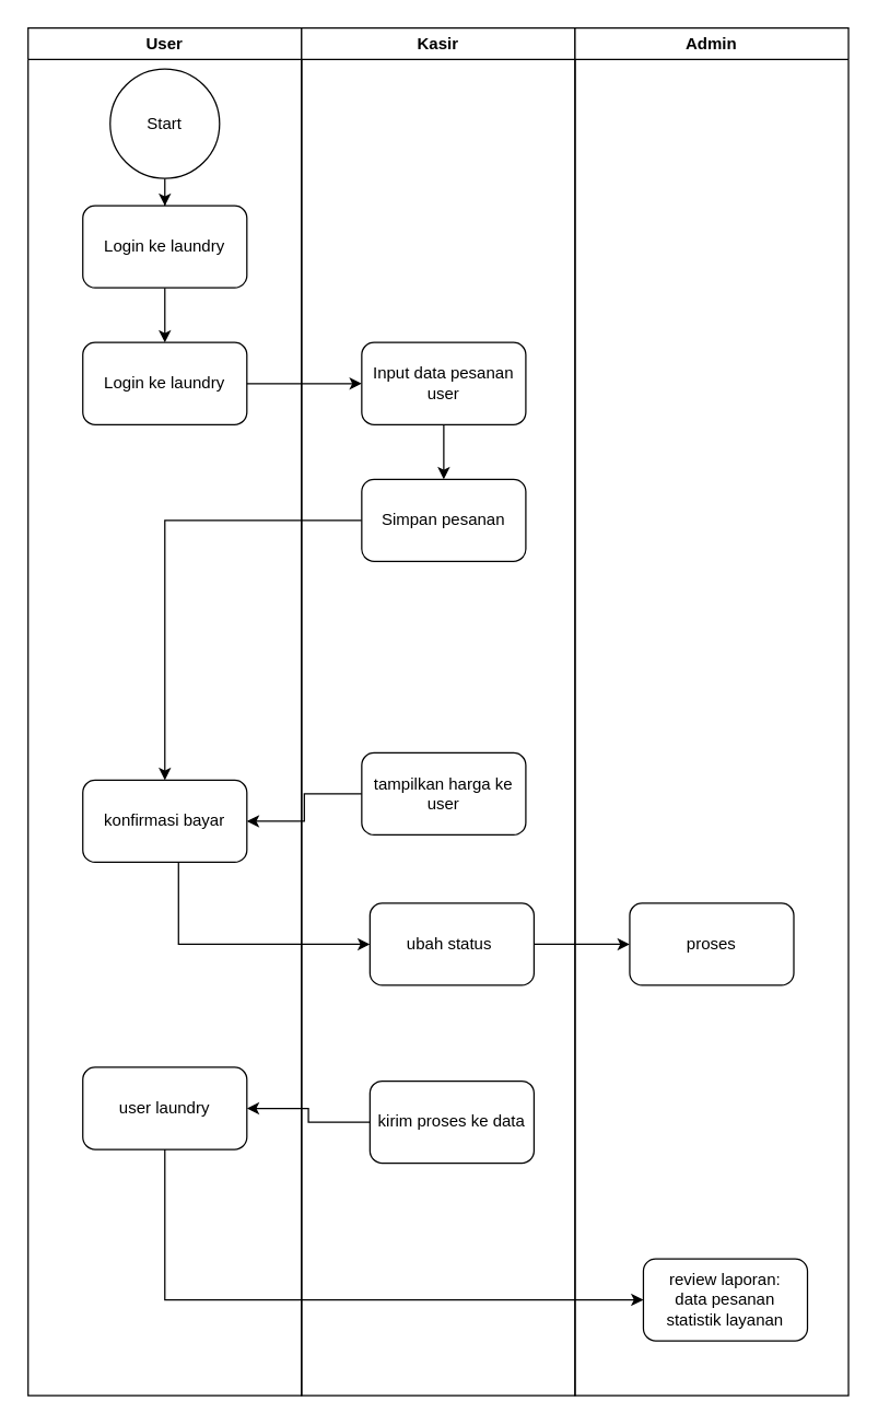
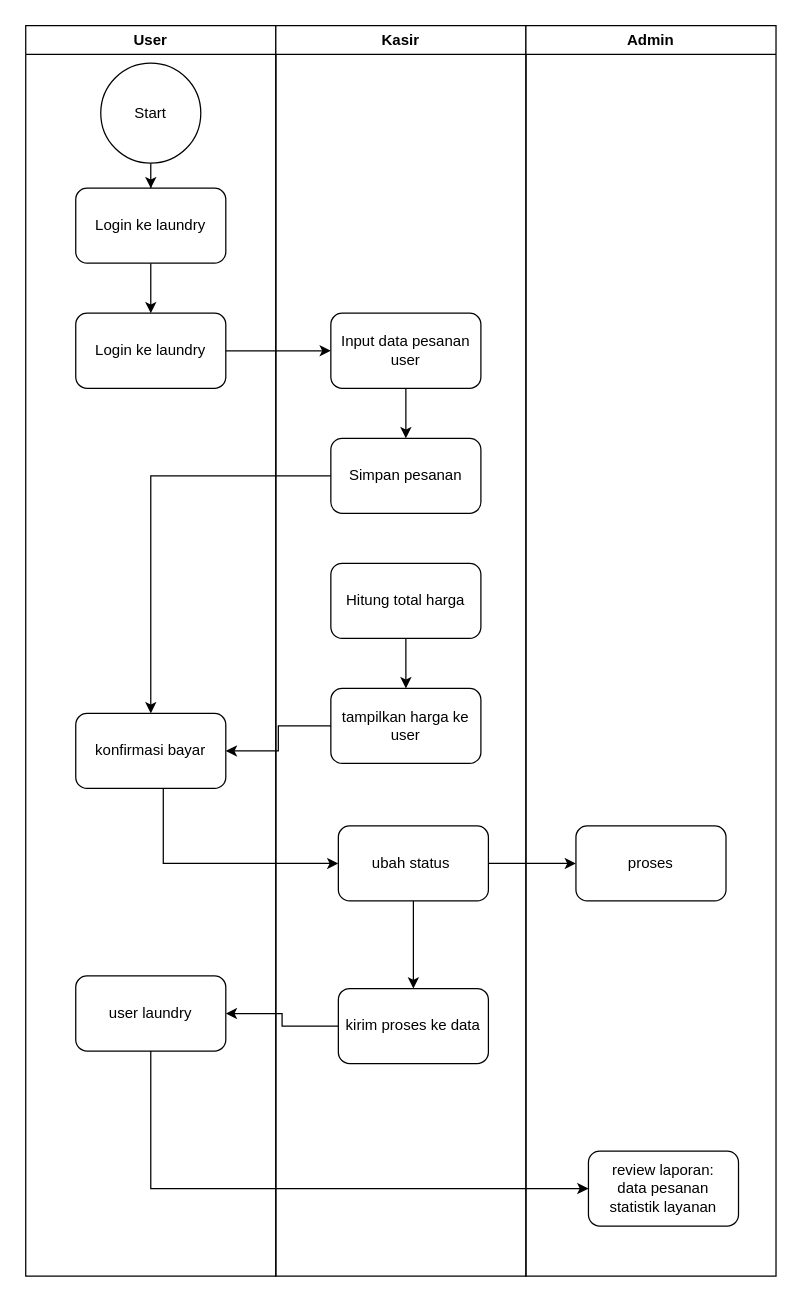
+ <mxCell id="16" value="Hitung total harga" style="rounded=1;whiteSpace=wrap;html=1;" vertex="1" parent="9"><mxGeometry x="44" y="430" width="120" height="60" as="geometry" /></mxCell>
+ <mxCell id="12" style="edgeStyle=orthogonalEdgeStyle;rounded=0;orthogonalLoop=1;jettySize=auto;html=1;entryX=0.5;entryY=0;entryDx=0;entryDy=0;" edge="1" parent="9" source="16" target="17"><mxGeometry relative="1" as="geometry" /></mxCell>
+ <mxCell id="13" style="edgeStyle=orthogonalEdgeStyle;rounded=0;orthogonalLoop=1;jettySize=auto;html=1;" edge="1" parent="9" source="18" target="19"><mxGeometry relative="1" as="geometry" /></mxCell>
